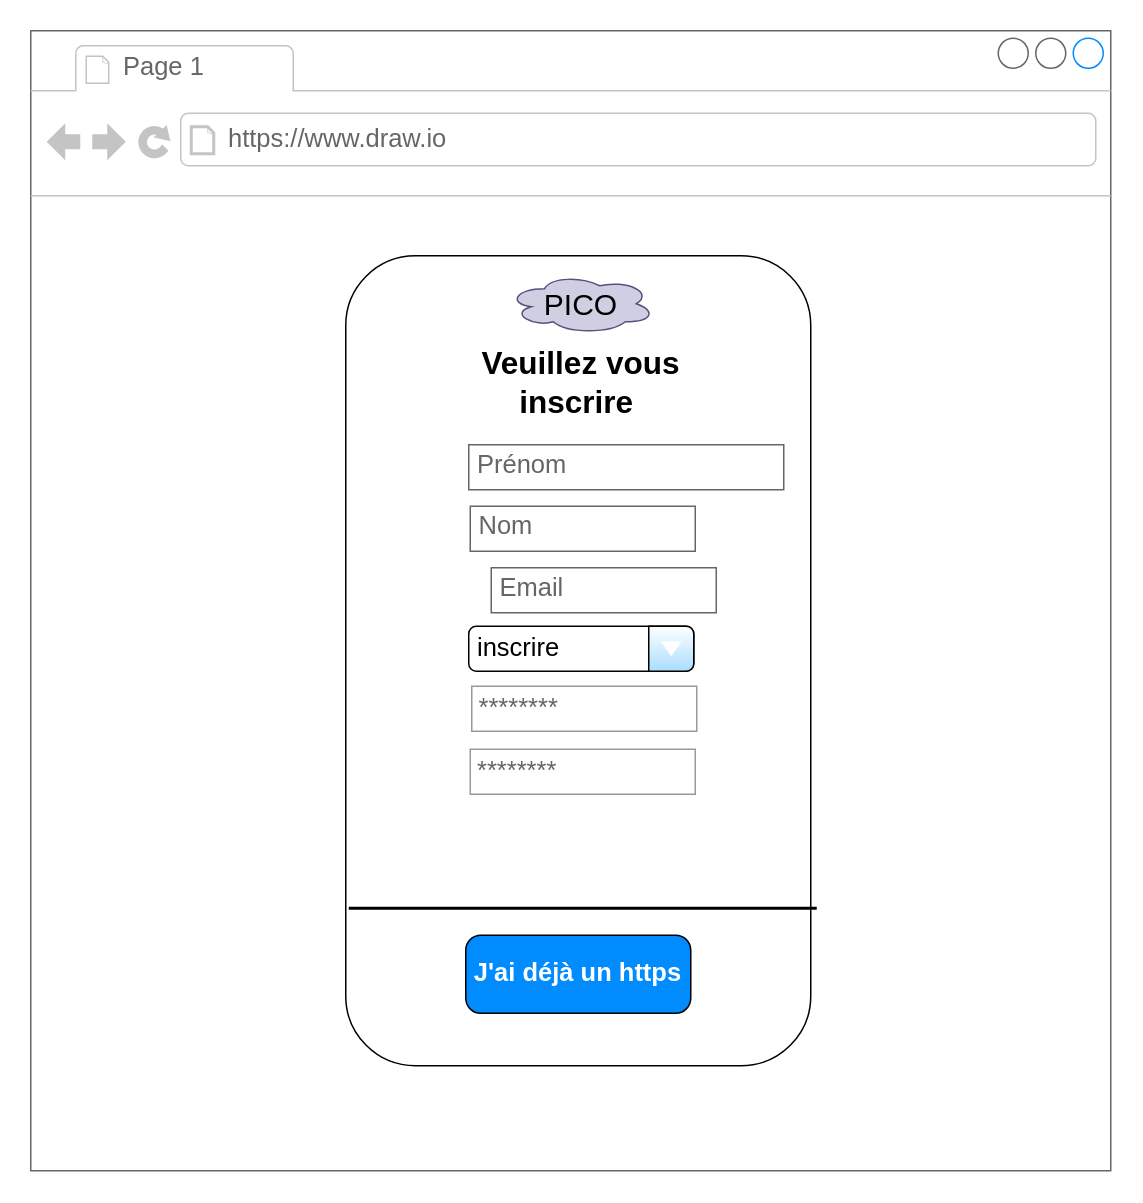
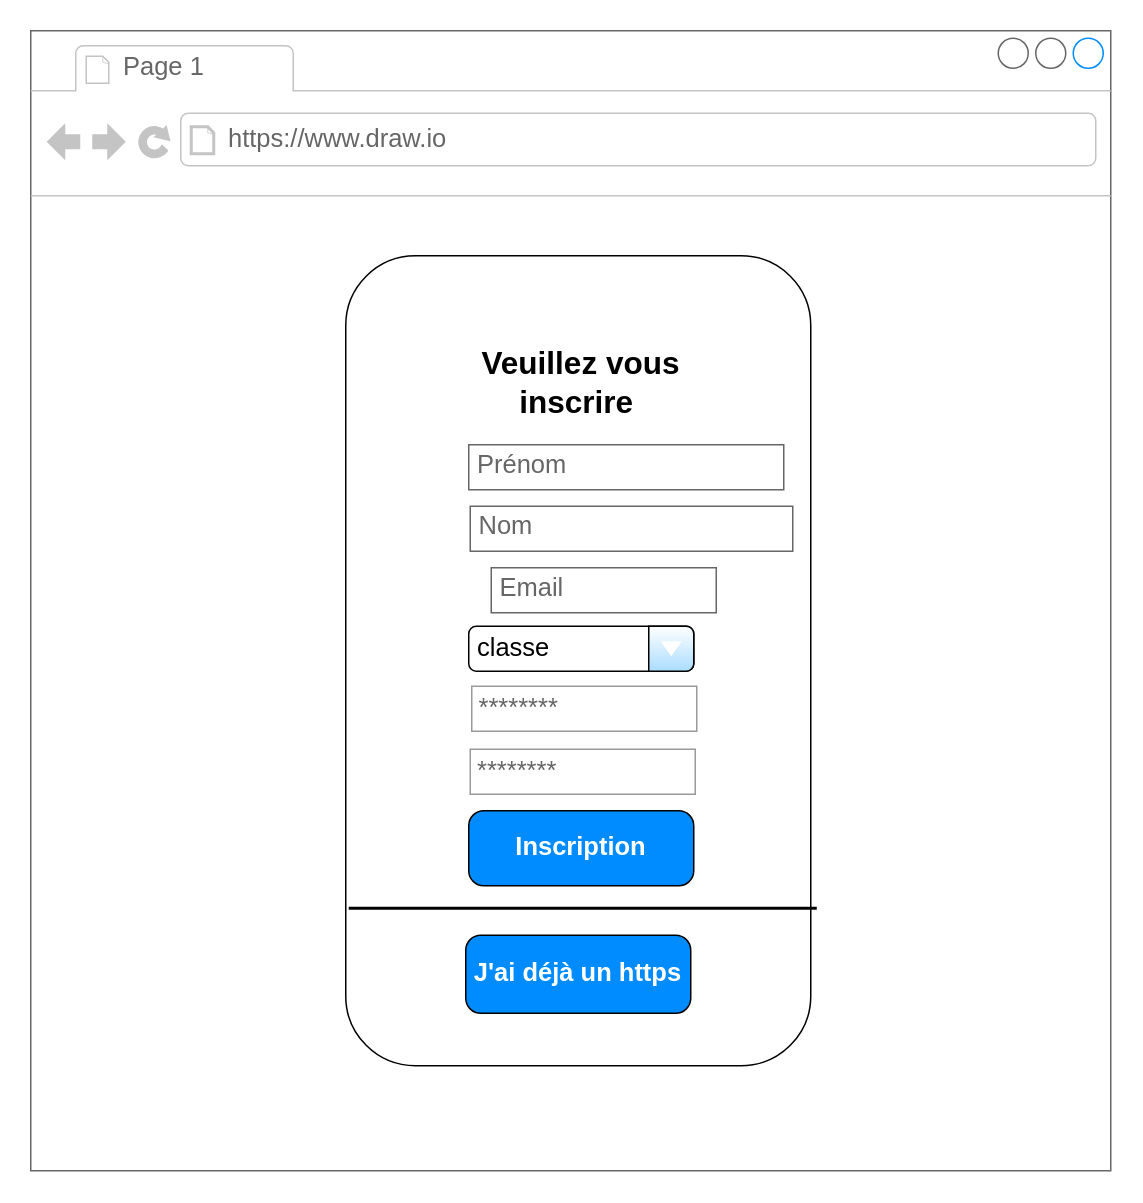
- <mxCell id="13" value="&lt;font color=&quot;#000000&quot; style=&quot;font-size: 20px;&quot;&gt;PICO&lt;/font&gt;" style="ellipse;shape=cloud;whiteSpace=wrap;html=1;fillColor=#d0cee2;strokeColor=#56517e;" parent="1" vertex="1"><mxGeometry x="338" y="182" width="98" height="40" as="geometry" /></mxCell>
- <mxCell id="8" value="Nom" style="strokeWidth=1;shadow=0;dashed=0;align=center;html=1;shape=mxgraph.mockup.text.textBox;fontColor=#666666;align=left;fontSize=17;spacingLeft=4;spacingTop=-3;whiteSpace=wrap;strokeColor=#666666;mainText=" parent="1" vertex="1"><mxGeometry x="313" y="337" width="150" height="30" as="geometry" /></mxCell>
+ <mxCell id="8" value="Nom" style="strokeWidth=1;shadow=0;dashed=0;align=center;html=1;shape=mxgraph.mockup.text.textBox;fontColor=#666666;align=left;fontSize=17;spacingLeft=4;spacingTop=-3;whiteSpace=wrap;strokeColor=#666666;mainText=" parent="1" vertex="1"><mxGeometry x="313" y="337" width="215" height="30" as="geometry" /></mxCell>
- <mxCell id="6" value="inscrire" style="strokeWidth=1;shadow=0;dashed=0;align=center;html=1;shape=mxgraph.mockup.forms.comboBox;align=left;fillColor2=#aaddff;mainText=;fontSize=17;spacingLeft=3;strokeColor=#000000;fontColor=#000000;labelBackgroundColor=#FFFFFF;labelBorderColor=#FFFFFF;gradientColor=#FFFFFF;" parent="1" vertex="1"><mxGeometry x="312" y="417" width="150" height="30" as="geometry" /></mxCell>
+ <mxCell id="6" value="classe" style="strokeWidth=1;shadow=0;dashed=0;align=center;html=1;shape=mxgraph.mockup.forms.comboBox;align=left;fillColor2=#aaddff;mainText=;fontSize=17;spacingLeft=3;strokeColor=#000000;fontColor=#000000;labelBackgroundColor=#FFFFFF;labelBorderColor=#FFFFFF;gradientColor=#FFFFFF;" parent="1" vertex="1"><mxGeometry x="312" y="417" width="150" height="30" as="geometry" /></mxCell>
+ <mxCell id="12" value="Inscription" style="strokeWidth=1;shadow=0;dashed=0;align=center;html=1;shape=mxgraph.mockup.buttons.button;mainText=;buttonStyle=round;fontSize=17;fontStyle=1;whiteSpace=wrap;fillColor=#008CFF;fontColor=#FFFFFF;" parent="1" vertex="1"><mxGeometry x="312" y="540" width="150" height="50" as="geometry" /></mxCell>
